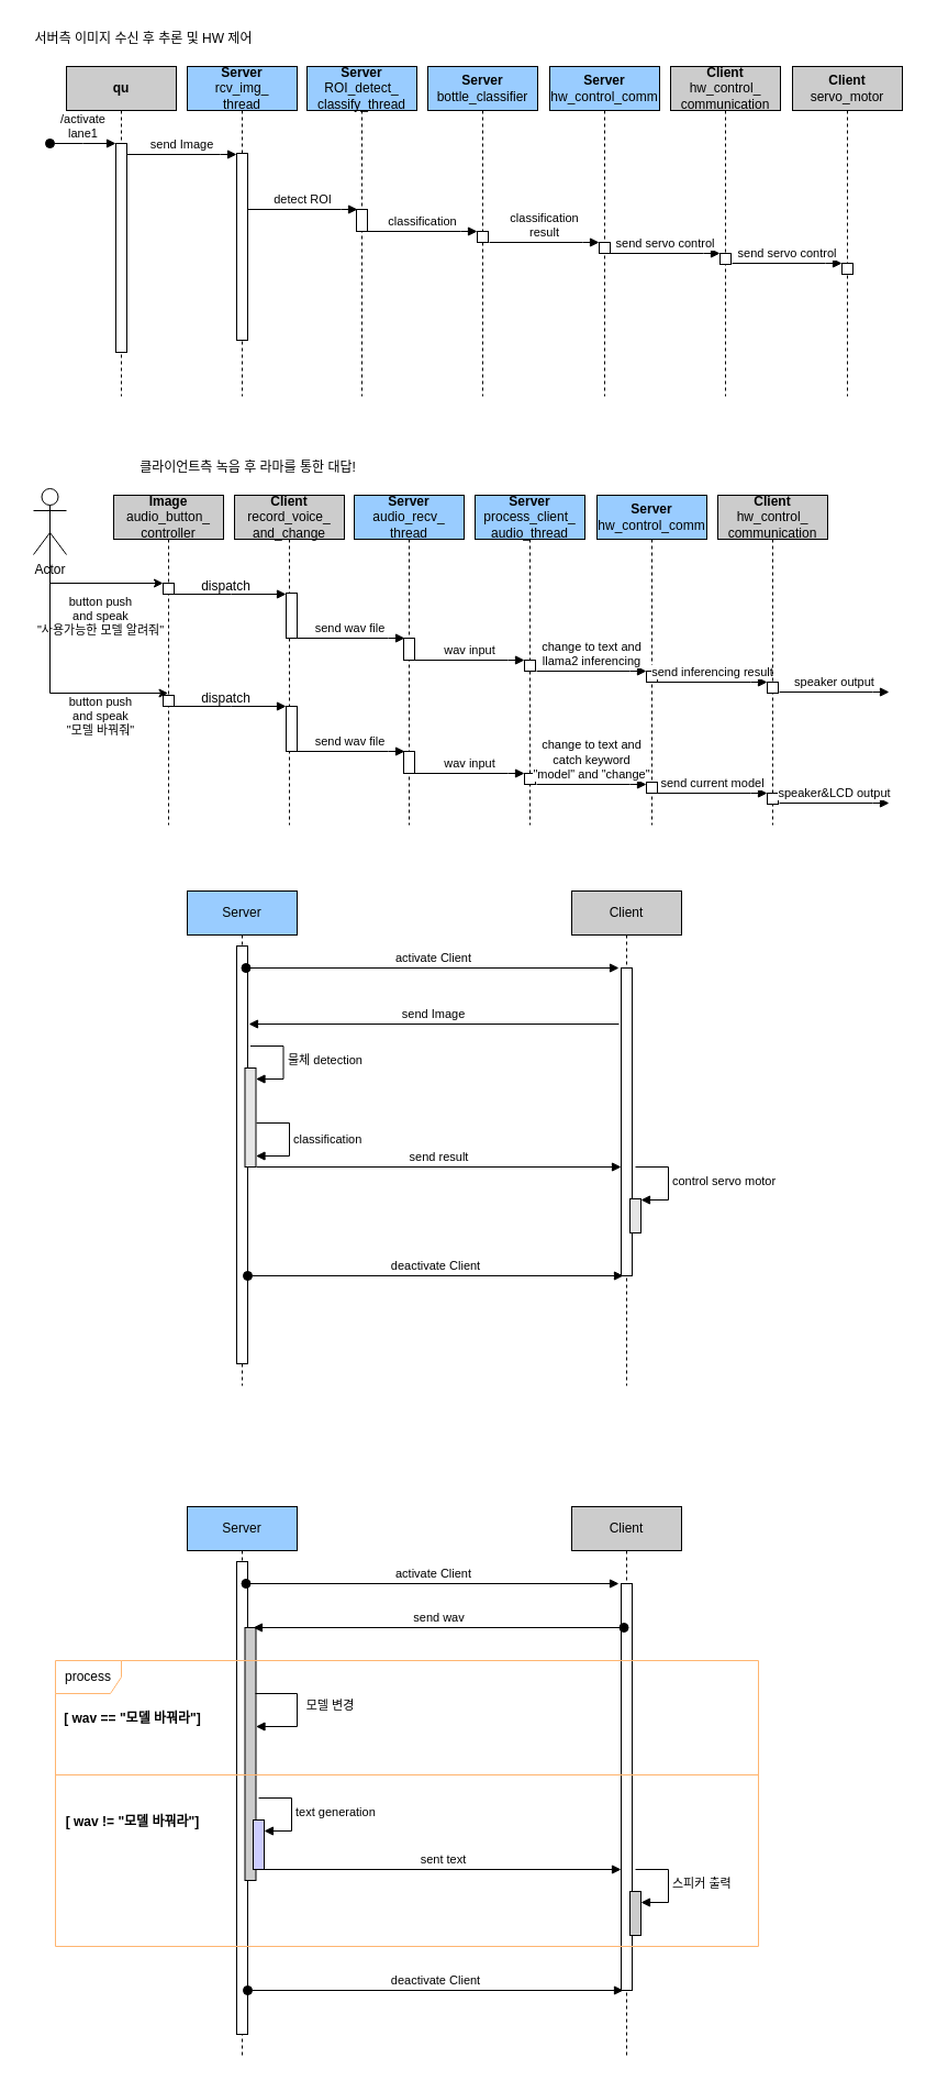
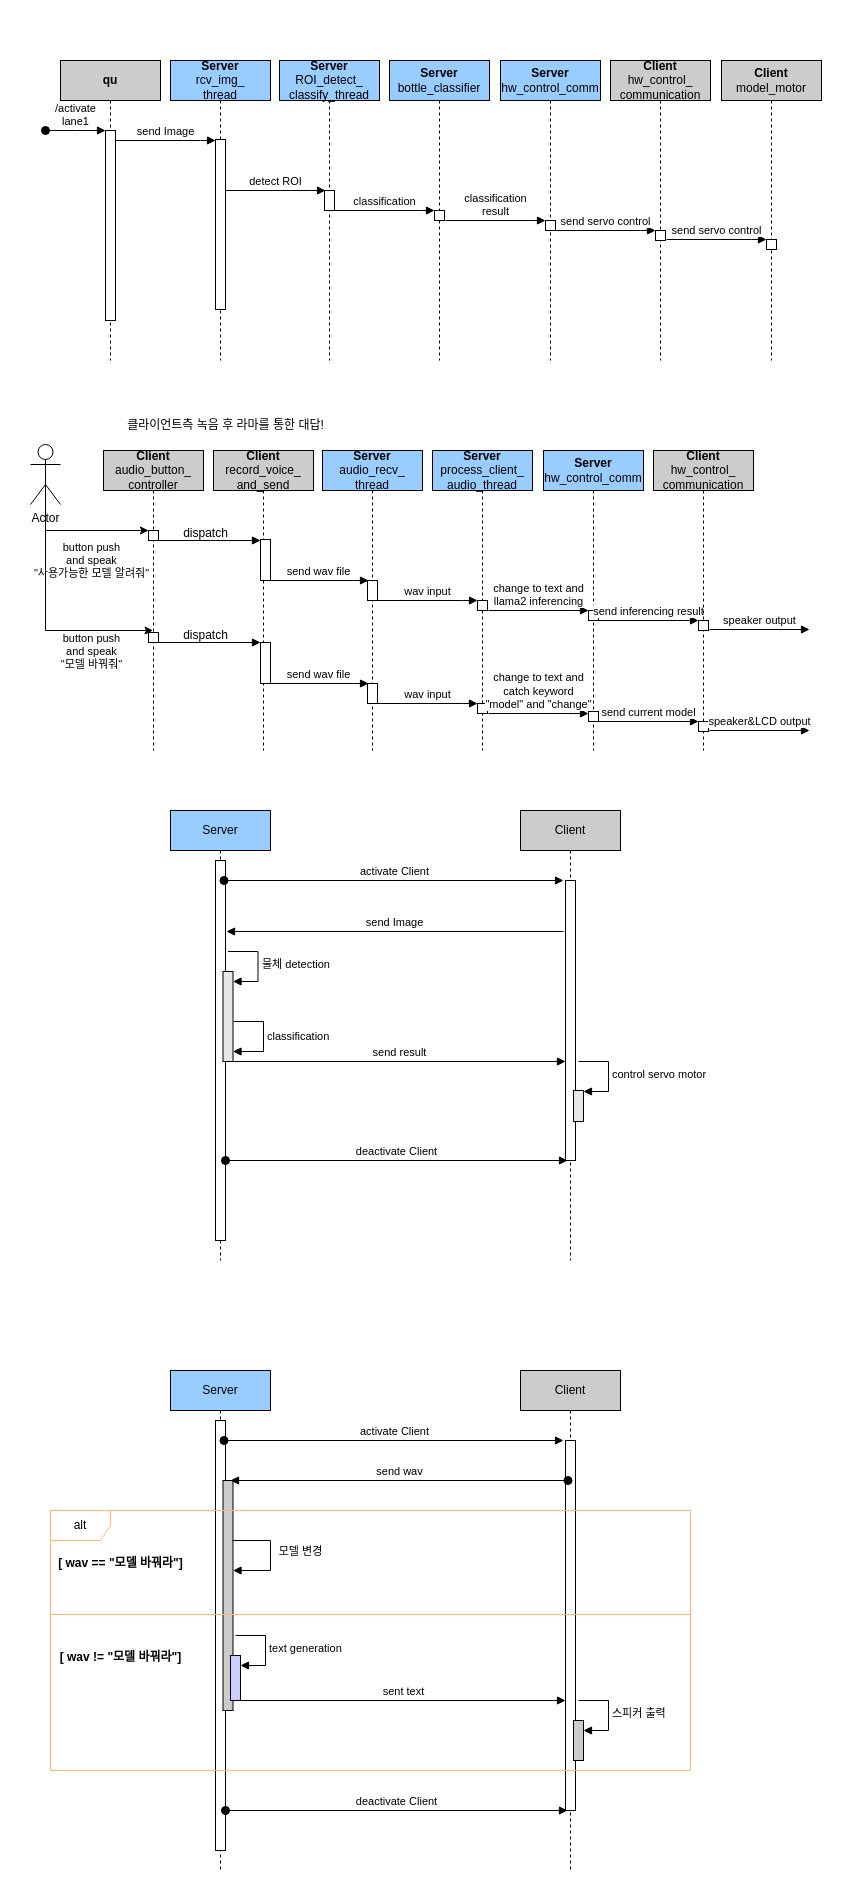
- <mxCell id="23" value="서버측 이미지 수신 후 추론 및 HW 제어" style="text;html=1;align=center;verticalAlign=middle;resizable=0;points=[];autosize=1;strokeColor=none;fillColor=none;" vertex="1" parent="1"><mxGeometry width="220" height="30" as="geometry" x="20" y="20" /></mxCell>
- <mxCell id="20" value="&lt;b&gt;Client&lt;/b&gt;&lt;br&gt;servo_motor" style="shape=umlLifeline;perimeter=lifelinePerimeter;whiteSpace=wrap;html=1;container=0;dropTarget=0;collapsible=0;recursiveResize=0;outlineConnect=0;portConstraint=eastwest;newEdgeStyle={&quot;edgeStyle&quot;:&quot;elbowEdgeStyle&quot;,&quot;elbow&quot;:&quot;vertical&quot;,&quot;curved&quot;:0,&quot;rounded&quot;:0};fillColor=#CCCCCC;" vertex="1" parent="1"><mxGeometry x="721" y="60" width="100" height="300" as="geometry" /></mxCell>
+ <mxCell id="20" value="&lt;b&gt;Client&lt;/b&gt;&lt;br&gt;model_motor" style="shape=umlLifeline;perimeter=lifelinePerimeter;whiteSpace=wrap;html=1;container=0;dropTarget=0;collapsible=0;recursiveResize=0;outlineConnect=0;portConstraint=eastwest;newEdgeStyle={&quot;edgeStyle&quot;:&quot;elbowEdgeStyle&quot;,&quot;elbow&quot;:&quot;vertical&quot;,&quot;curved&quot;:0,&quot;rounded&quot;:0};fillColor=#CCCCCC;" vertex="1" parent="1"><mxGeometry x="721" y="60" width="100" height="300" as="geometry" /></mxCell>
- <mxCell id="24" value="&lt;b&gt;Image&lt;br&gt;&lt;/b&gt;audio_button_&lt;br&gt;controller" style="shape=umlLifeline;perimeter=lifelinePerimeter;whiteSpace=wrap;html=1;container=0;dropTarget=0;collapsible=0;recursiveResize=0;outlineConnect=0;portConstraint=eastwest;newEdgeStyle={&quot;edgeStyle&quot;:&quot;elbowEdgeStyle&quot;,&quot;elbow&quot;:&quot;vertical&quot;,&quot;curved&quot;:0,&quot;rounded&quot;:0};fillColor=#CCCCCC;" vertex="1" parent="1"><mxGeometry x="103" y="450" width="100" height="300" as="geometry" /></mxCell>
+ <mxCell id="24" value="&lt;b&gt;Client&lt;br&gt;&lt;/b&gt;audio_button_&lt;br&gt;controller" style="shape=umlLifeline;perimeter=lifelinePerimeter;whiteSpace=wrap;html=1;container=0;dropTarget=0;collapsible=0;recursiveResize=0;outlineConnect=0;portConstraint=eastwest;newEdgeStyle={&quot;edgeStyle&quot;:&quot;elbowEdgeStyle&quot;,&quot;elbow&quot;:&quot;vertical&quot;,&quot;curved&quot;:0,&quot;rounded&quot;:0};fillColor=#CCCCCC;" vertex="1" parent="1"><mxGeometry x="103" y="450" width="100" height="300" as="geometry" /></mxCell>
- <mxCell id="26" value="&lt;b&gt;Client&lt;br style=&quot;border-color: var(--border-color);&quot;&gt;&lt;/b&gt;record_voice_&lt;br&gt;and_change" style="shape=umlLifeline;perimeter=lifelinePerimeter;whiteSpace=wrap;html=1;container=0;dropTarget=0;collapsible=0;recursiveResize=0;outlineConnect=0;portConstraint=eastwest;newEdgeStyle={&quot;edgeStyle&quot;:&quot;elbowEdgeStyle&quot;,&quot;elbow&quot;:&quot;vertical&quot;,&quot;curved&quot;:0,&quot;rounded&quot;:0};fillColor=#CCCCCC;" vertex="1" parent="1"><mxGeometry x="213" y="450" width="100" height="300" as="geometry" /></mxCell>
+ <mxCell id="26" value="&lt;b&gt;Client&lt;br style=&quot;border-color: var(--border-color);&quot;&gt;&lt;/b&gt;record_voice_&lt;br&gt;and_send" style="shape=umlLifeline;perimeter=lifelinePerimeter;whiteSpace=wrap;html=1;container=0;dropTarget=0;collapsible=0;recursiveResize=0;outlineConnect=0;portConstraint=eastwest;newEdgeStyle={&quot;edgeStyle&quot;:&quot;elbowEdgeStyle&quot;,&quot;elbow&quot;:&quot;vertical&quot;,&quot;curved&quot;:0,&quot;rounded&quot;:0};fillColor=#CCCCCC;" vertex="1" parent="1"><mxGeometry x="213" y="450" width="100" height="300" as="geometry" /></mxCell>
- <mxCell id="85" value="process" style="shape=umlFrame;whiteSpace=wrap;html=1;pointerEvents=0;strokeColor=#FFB570;" vertex="1" parent="1"><mxGeometry x="50" y="1510" width="640" height="260" as="geometry" /></mxCell>
+ <mxCell id="85" value="alt" style="shape=umlFrame;whiteSpace=wrap;html=1;pointerEvents=0;strokeColor=#FFB570;" vertex="1" parent="1"><mxGeometry x="50" y="1510" width="640" height="260" as="geometry" /></mxCell>
